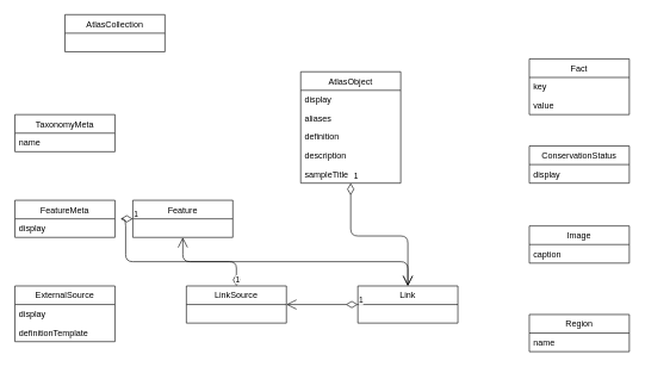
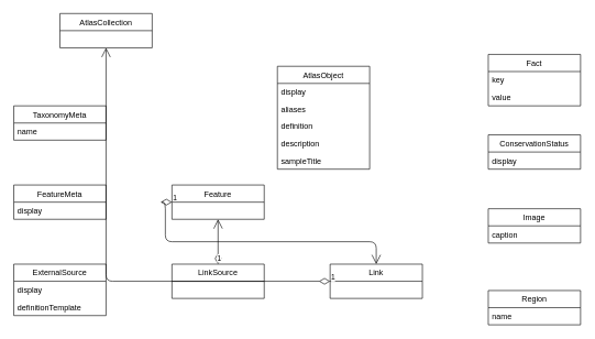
- <mxCell id="16" value="Feature" style="swimlane;fontStyle=0;childLayout=stackLayout;horizontal=1;startSize=26;fillColor=none;horizontalStack=0;resizeParent=1;resizeParentMax=0;resizeLast=0;collapsible=1;marginBottom=0;" vertex="1" parent="1"><mxGeometry x="185" y="280" width="140" height="52" as="geometry" /></mxCell>
+ <mxCell id="16" value="Feature" style="swimlane;fontStyle=0;childLayout=stackLayout;horizontal=1;startSize=26;fillColor=none;horizontalStack=0;resizeParent=1;resizeParentMax=0;resizeLast=0;collapsible=1;marginBottom=0;" vertex="1" parent="1"><mxGeometry x="260" y="280" width="140" height="52" as="geometry" /></mxCell>
- <mxCell id="15" value="1" style="endArrow=open;html=1;endSize=12;startArrow=diamondThin;startSize=14;startFill=0;edgeStyle=orthogonalEdgeStyle;align=left;verticalAlign=bottom;" edge="1" parent="1" source="17" target="12"><mxGeometry x="-1" y="3" relative="1" as="geometry"><mxPoint x="560" y="25" as="sourcePoint" /><mxPoint x="720" y="25" as="targetPoint" /><Array as="points"><mxPoint x="490" y="330" /><mxPoint x="570" y="330" /></Array></mxGeometry></mxCell>
- <mxCell id="14" value="1" style="endArrow=open;html=1;endSize=12;startArrow=diamondThin;startSize=14;startFill=0;edgeStyle=orthogonalEdgeStyle;align=left;verticalAlign=bottom;" edge="1" parent="1" source="12" target="11"><mxGeometry x="-1" y="3" relative="1" as="geometry"><mxPoint x="570" y="240" as="sourcePoint" /><mxPoint x="570" y="240" as="targetPoint" /></mxGeometry></mxCell>
+ <mxCell id="14" value="1" style="endArrow=open;html=1;endSize=12;startArrow=diamondThin;startSize=14;startFill=0;edgeStyle=orthogonalEdgeStyle;align=left;verticalAlign=bottom;" edge="1" parent="1" source="12" target="2"><mxGeometry x="-1" y="3" relative="1" as="geometry"><mxPoint x="570" y="240" as="sourcePoint" /><mxPoint x="570" y="240" as="targetPoint" /></mxGeometry></mxCell>
